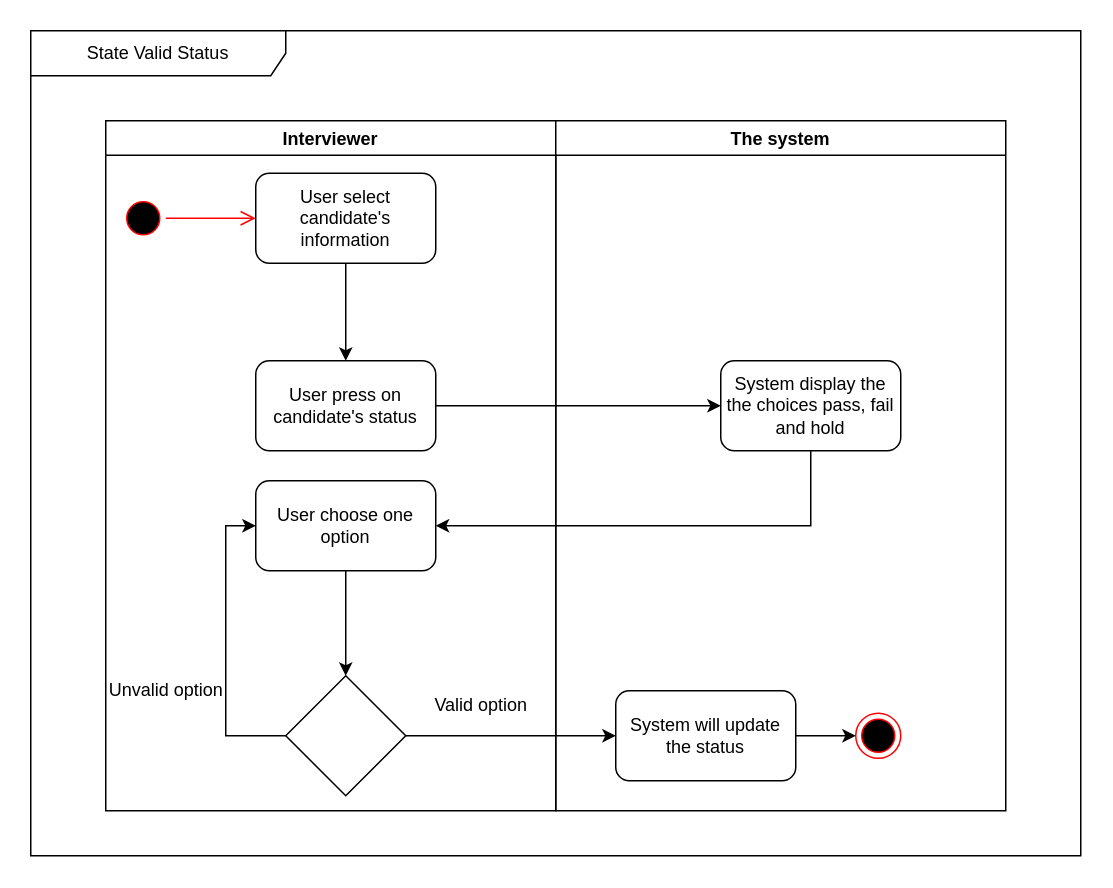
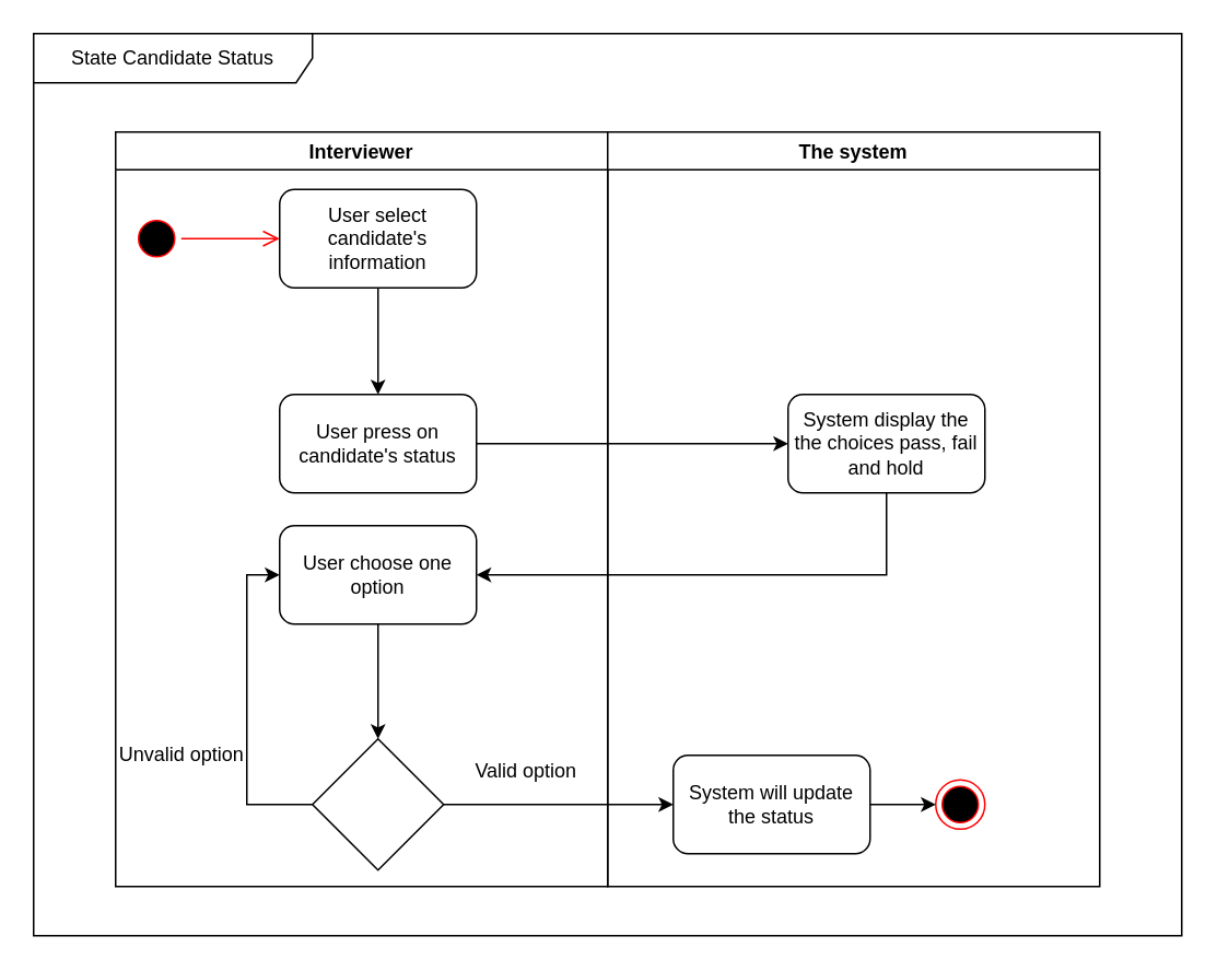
- <mxCell id="22" value="State Valid Status" style="shape=umlFrame;whiteSpace=wrap;html=1;width=170;height=30;" vertex="1" parent="1"><mxGeometry x="20" y="20" width="700" height="550" as="geometry" /></mxCell>
+ <mxCell id="22" value="State Candidate Status" style="shape=umlFrame;whiteSpace=wrap;html=1;width=170;height=30;" vertex="1" parent="1"><mxGeometry x="20" y="20" width="700" height="550" as="geometry" /></mxCell>
